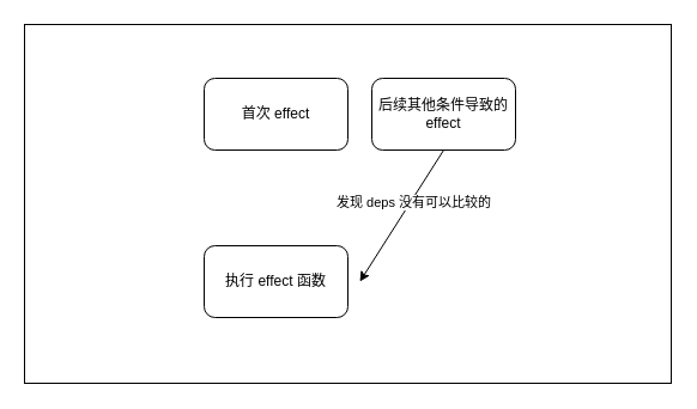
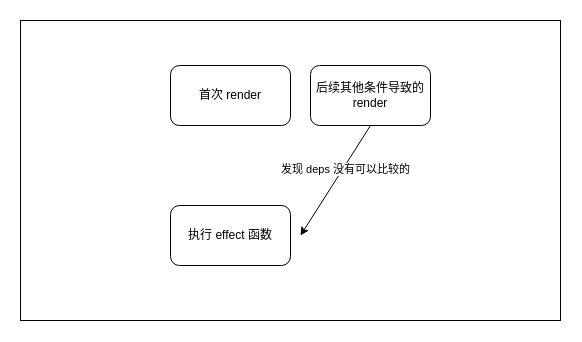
- <mxCell id="3" value="首次 effect" style="rounded=1;whiteSpace=wrap;html=1;" vertex="1" parent="1"><mxGeometry x="170" y="65" width="120" height="60" as="geometry" /></mxCell>
+ <mxCell id="3" value="首次 render" style="rounded=1;whiteSpace=wrap;html=1;" vertex="1" parent="1"><mxGeometry x="170" y="65" width="120" height="60" as="geometry" /></mxCell>
- <mxCell id="7" value="后续其他条件导致的&lt;br&gt;effect" style="rounded=1;whiteSpace=wrap;html=1;" vertex="1" parent="1"><mxGeometry x="310" y="65" width="120" height="60" as="geometry" /></mxCell>
+ <mxCell id="7" value="后续其他条件导致的&lt;br&gt;render" style="rounded=1;whiteSpace=wrap;html=1;" vertex="1" parent="1"><mxGeometry x="310" y="65" width="120" height="60" as="geometry" /></mxCell>
